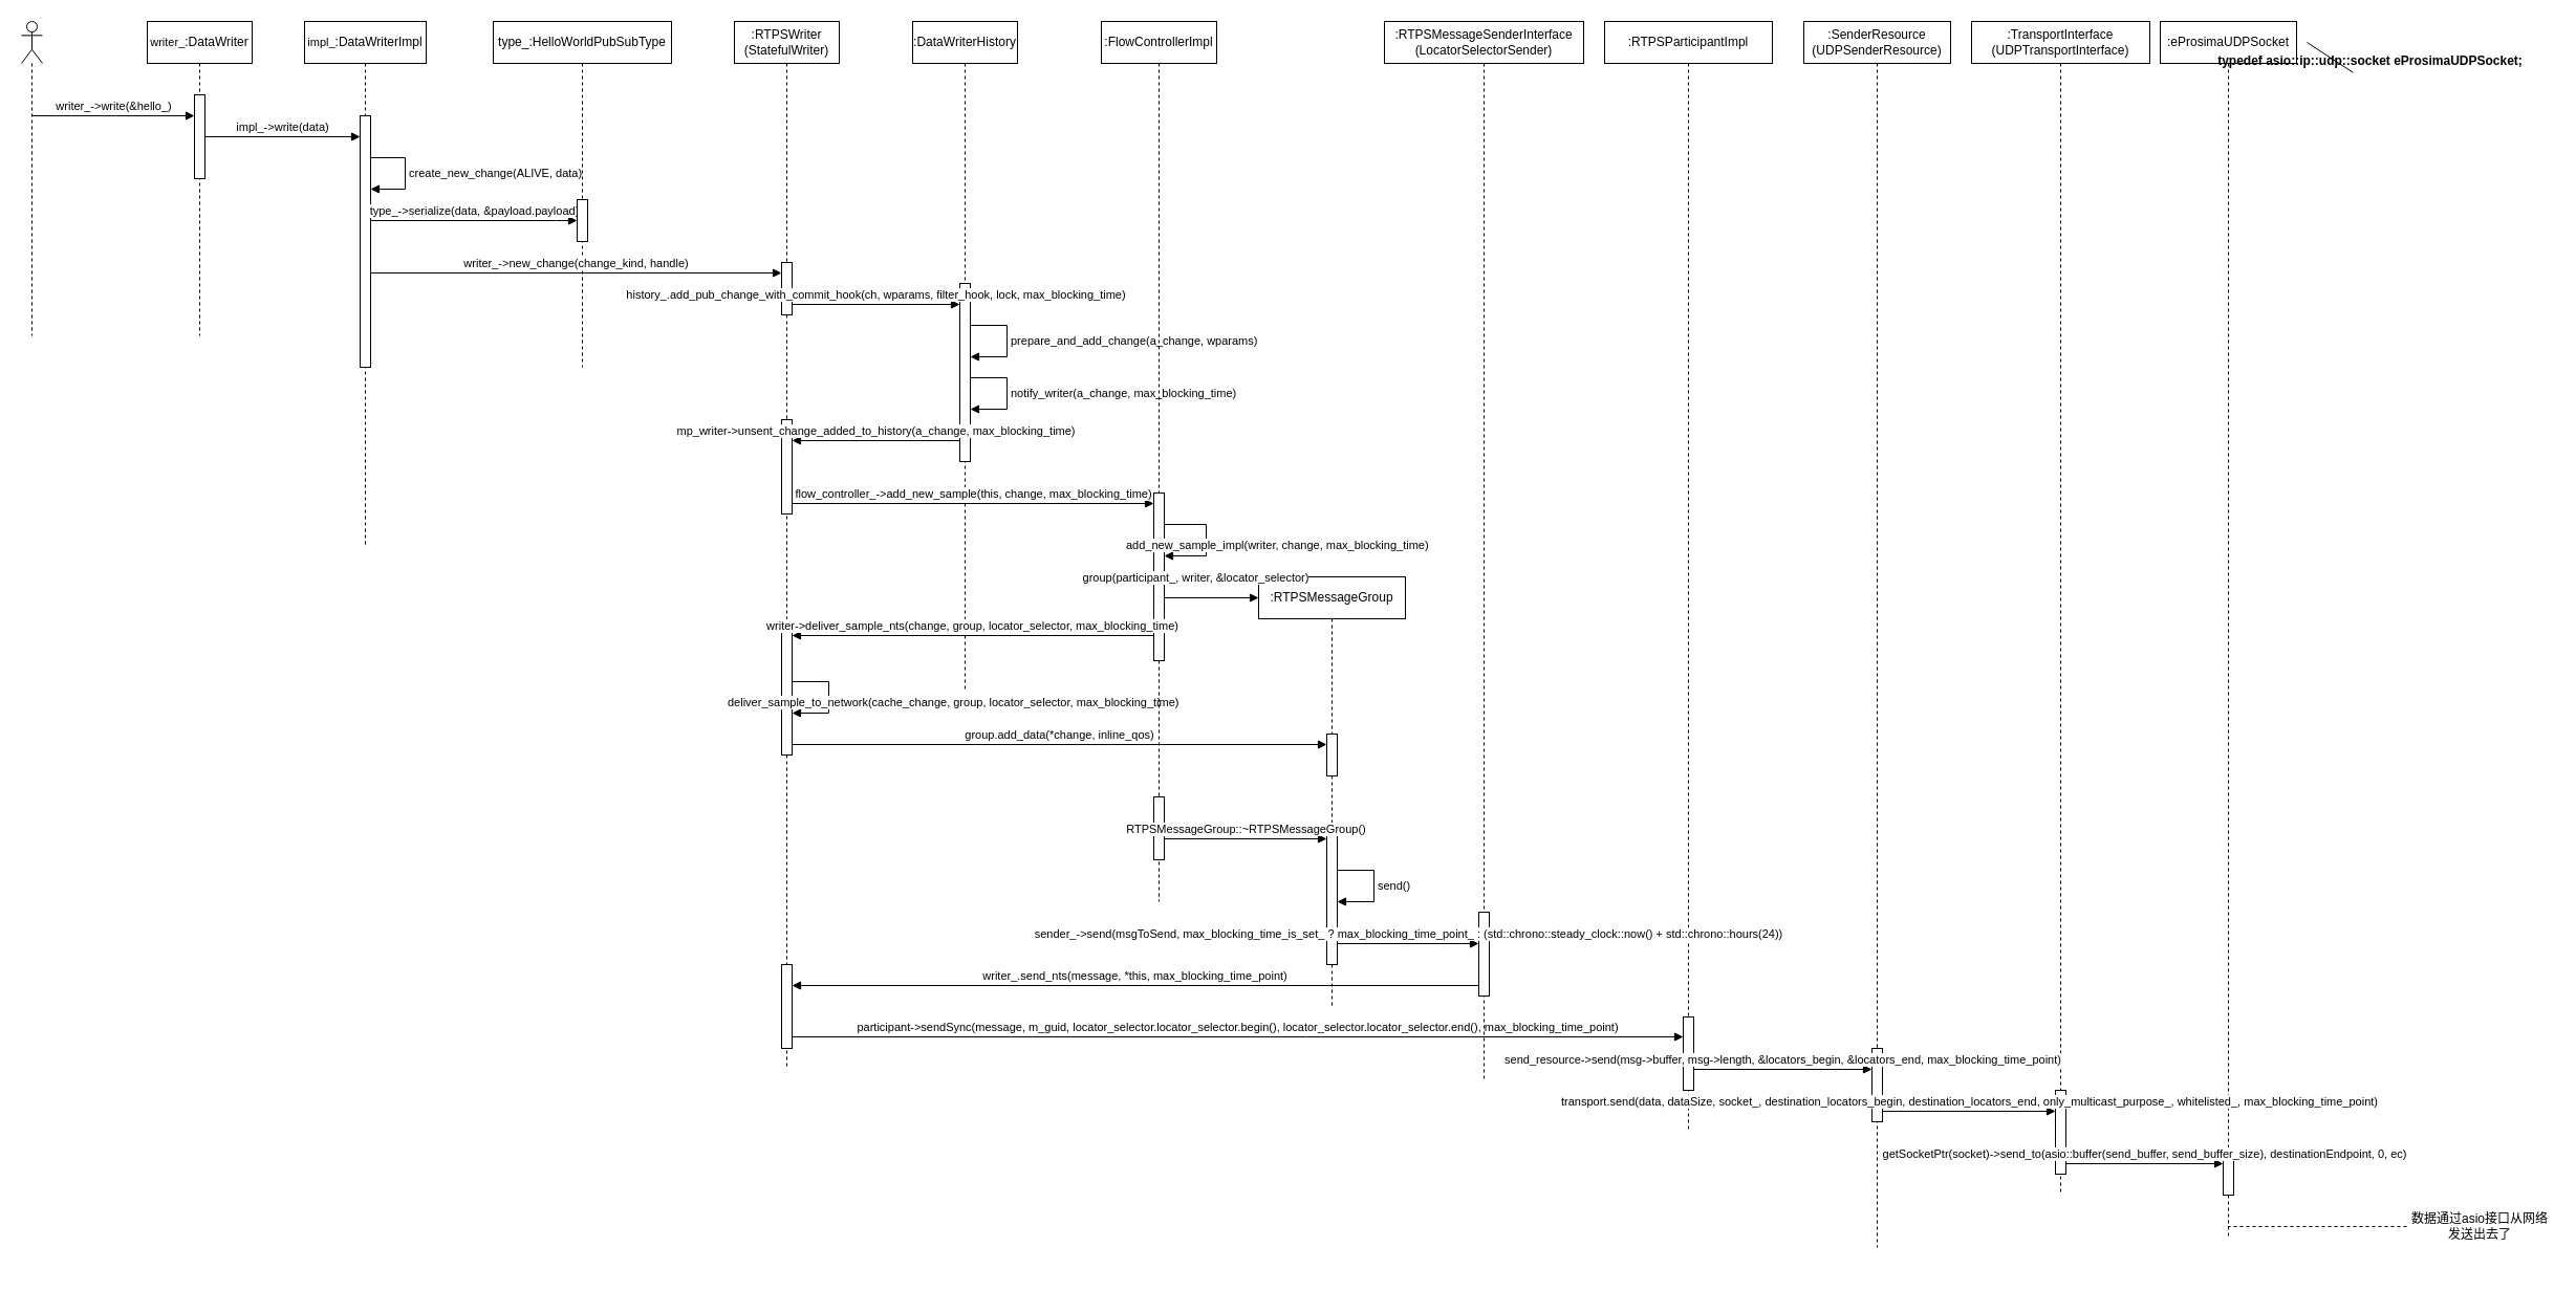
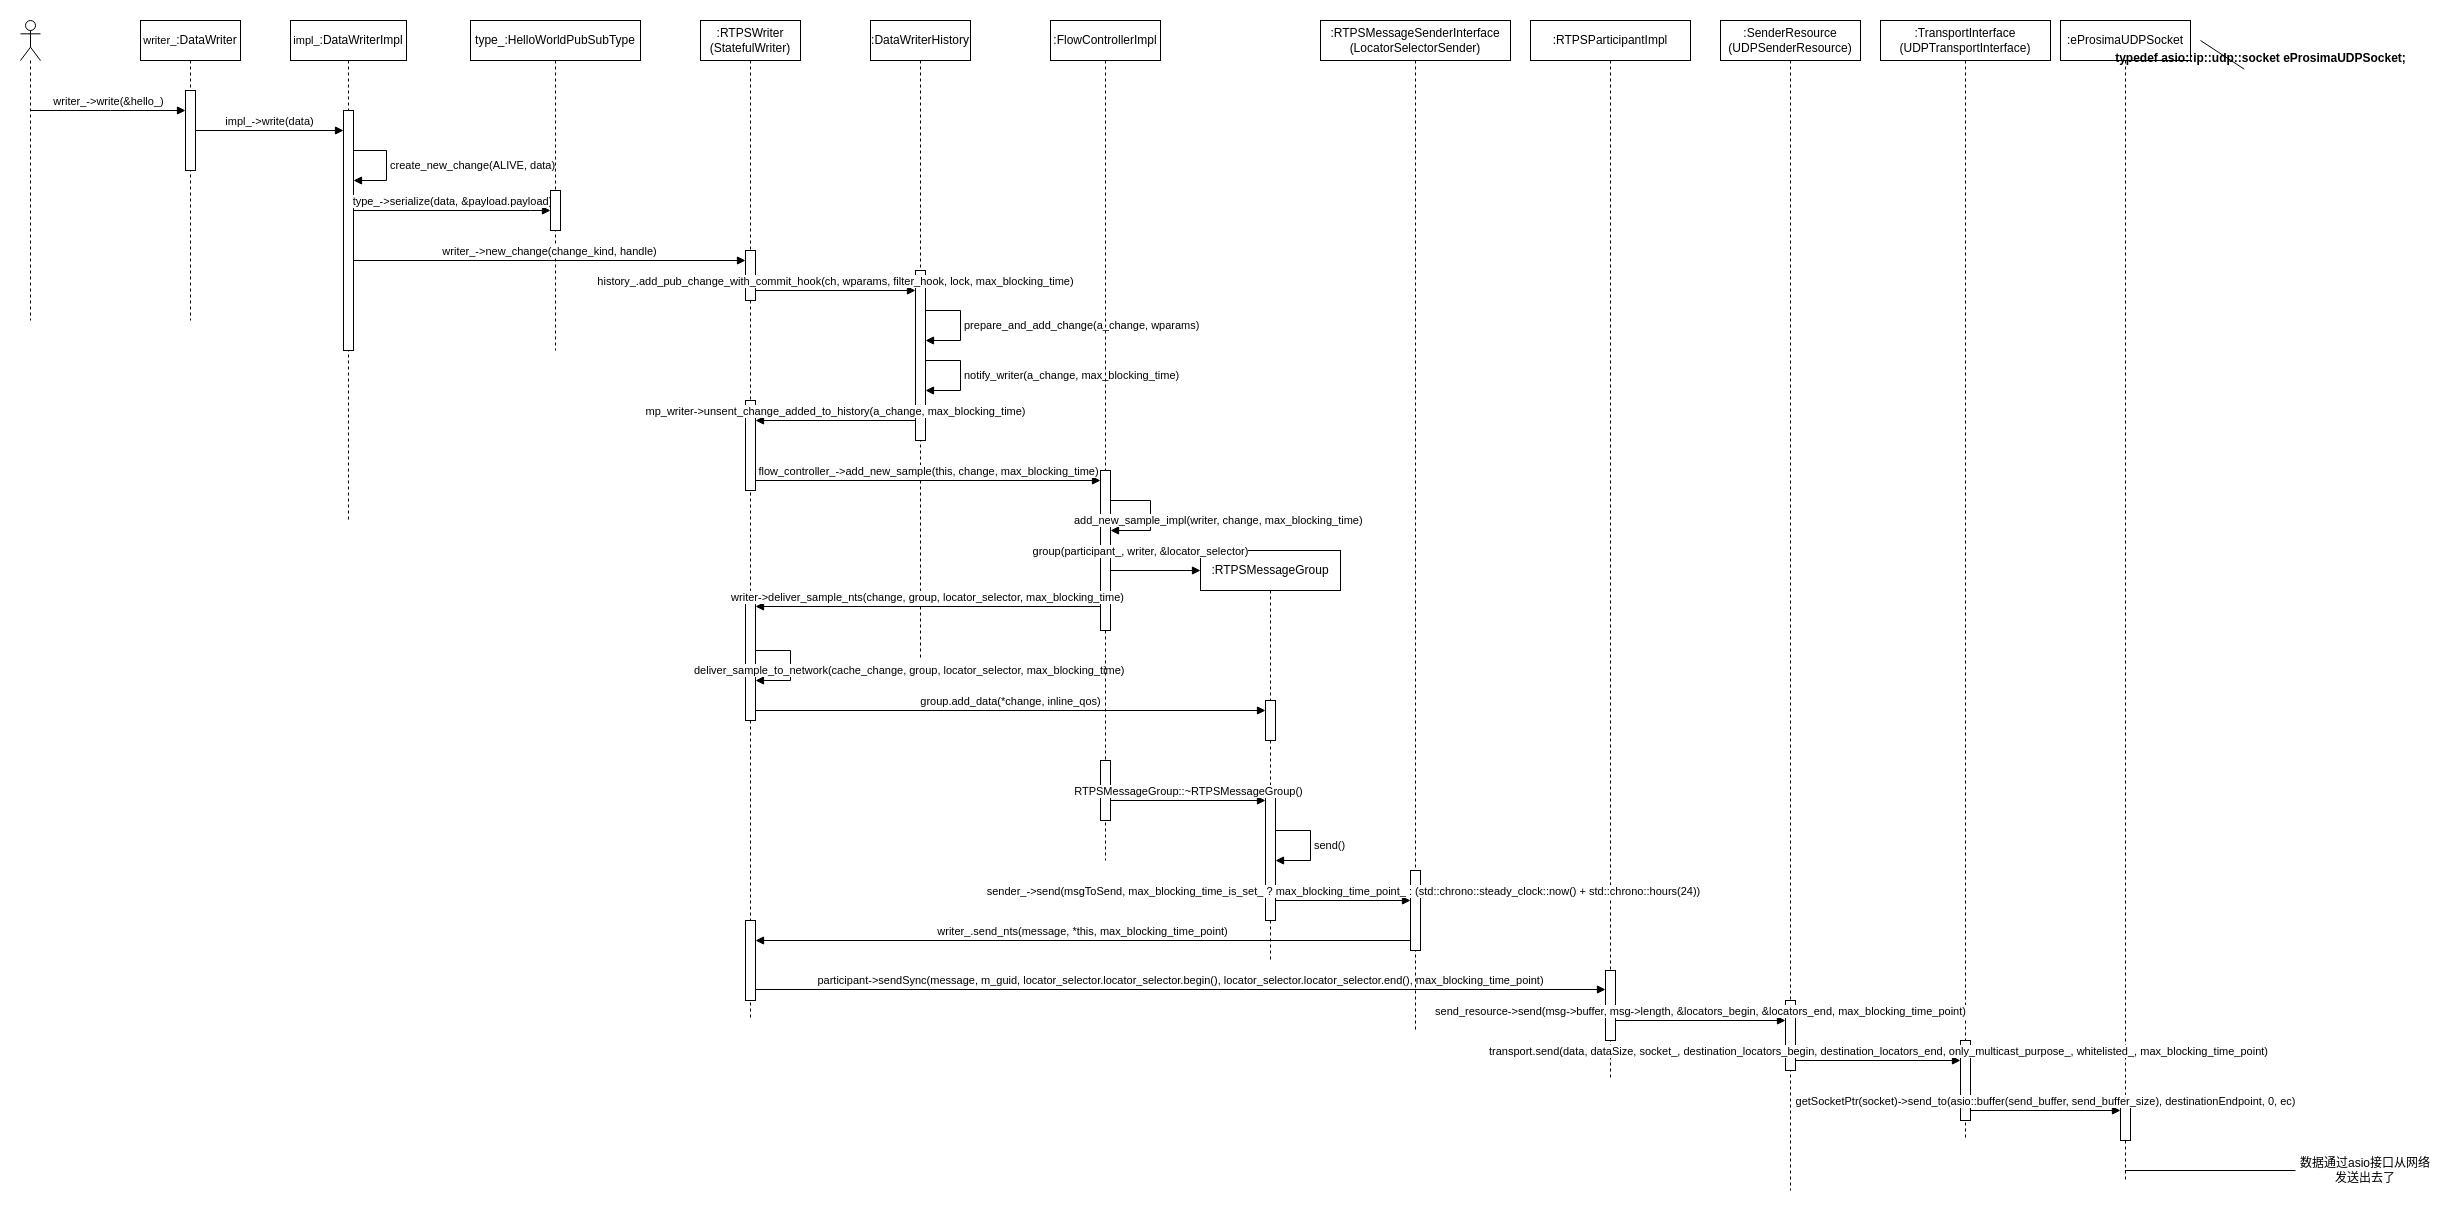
- <mxCell id="57" value="" style="endArrow=none;html=1;rounded=0;dashed=1;" edge="1" parent="1" source="56" target="16"><mxGeometry width="50" height="50" relative="1" as="geometry"><mxPoint x="1900" y="1250" as="sourcePoint" /><mxPoint x="1950" y="1200" as="targetPoint" /></mxGeometry></mxCell>
+ <mxCell id="57" value="" style="endArrow=none;html=1;rounded=0;" edge="1" parent="1" source="56" target="16"><mxGeometry width="50" height="50" relative="1" as="geometry"><mxPoint x="1900" y="1250" as="sourcePoint" /><mxPoint x="1950" y="1200" as="targetPoint" /></mxGeometry></mxCell>
